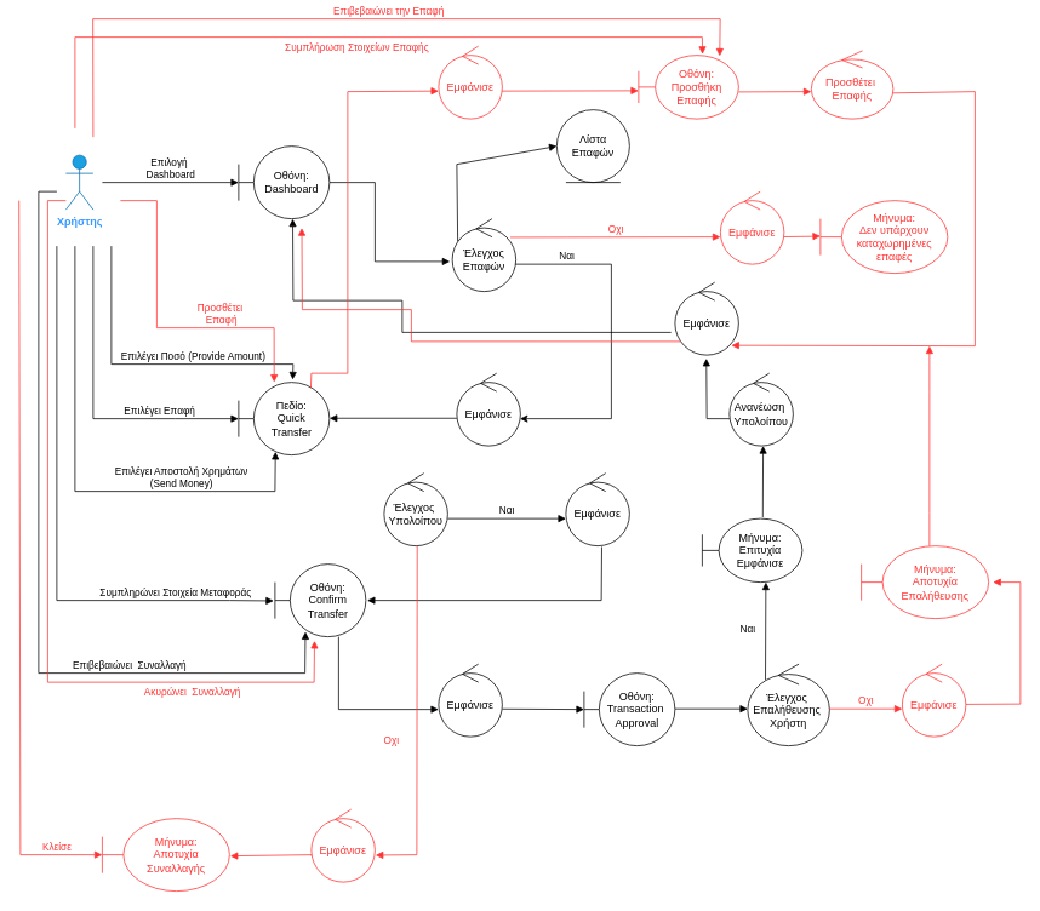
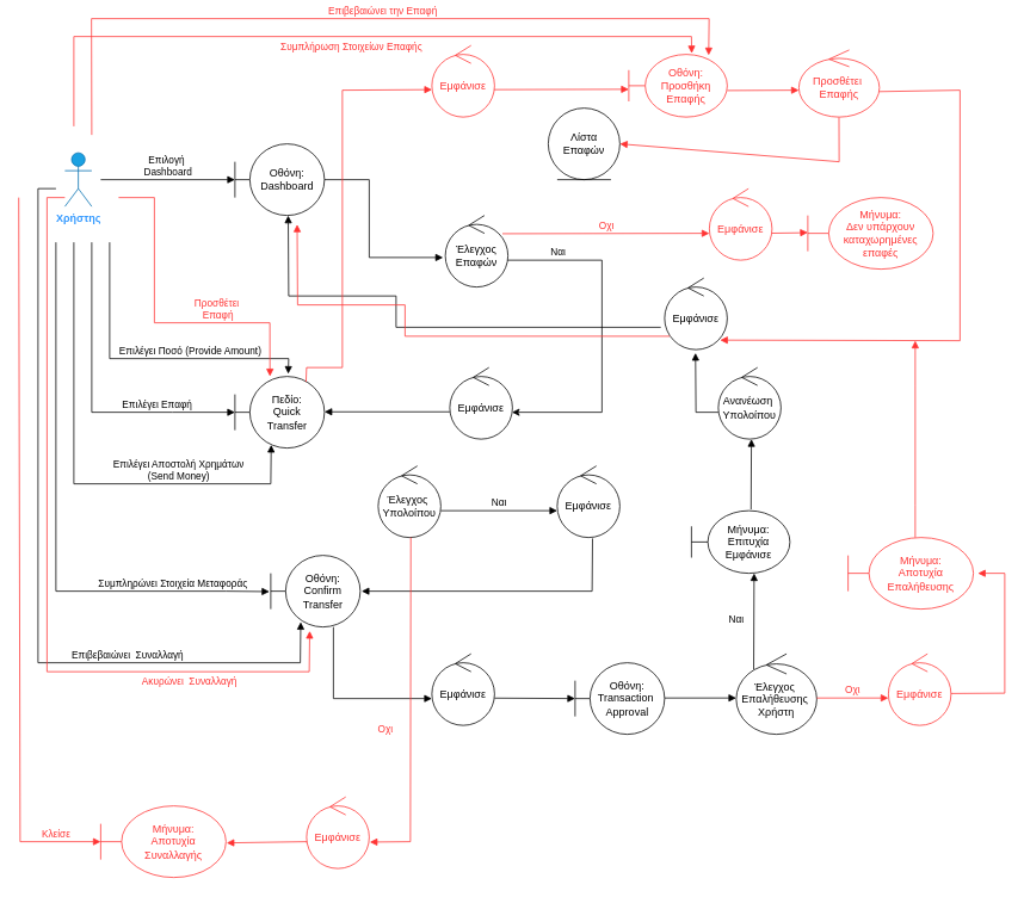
+ <mxCell id="50" value="" style="html=1;verticalAlign=bottom;endArrow=block;rounded=0;strokeColor=#FF3333;exitX=0.498;exitY=1.006;exitDx=0;exitDy=0;exitPerimeter=0;startArrow=none;entryX=1;entryY=0.5;entryDx=0;entryDy=0;" parent="1" source="48" target="10" edge="1"><mxGeometry width="80" relative="1" as="geometry"><mxPoint x="812" y="150.36" as="sourcePoint" /><mxPoint x="892" y="150" as="targetPoint" /><Array as="points"><mxPoint x="937" y="180" /></Array></mxGeometry></mxCell>
- <mxCell id="9" value="&lt;br&gt;" style="html=1;verticalAlign=bottom;endArrow=block;rounded=0;entryX=0;entryY=0.5;entryDx=0;entryDy=0;exitX=0.086;exitY=0.311;exitDx=0;exitDy=0;exitPerimeter=0;" parent="1" source="8" target="10" edge="1"><mxGeometry width="80" relative="1" as="geometry"><mxPoint x="502" y="260" as="sourcePoint" /><mxPoint x="531.5" y="160" as="targetPoint" /><Array as="points"><mxPoint x="502" y="180" /></Array></mxGeometry></mxCell>
